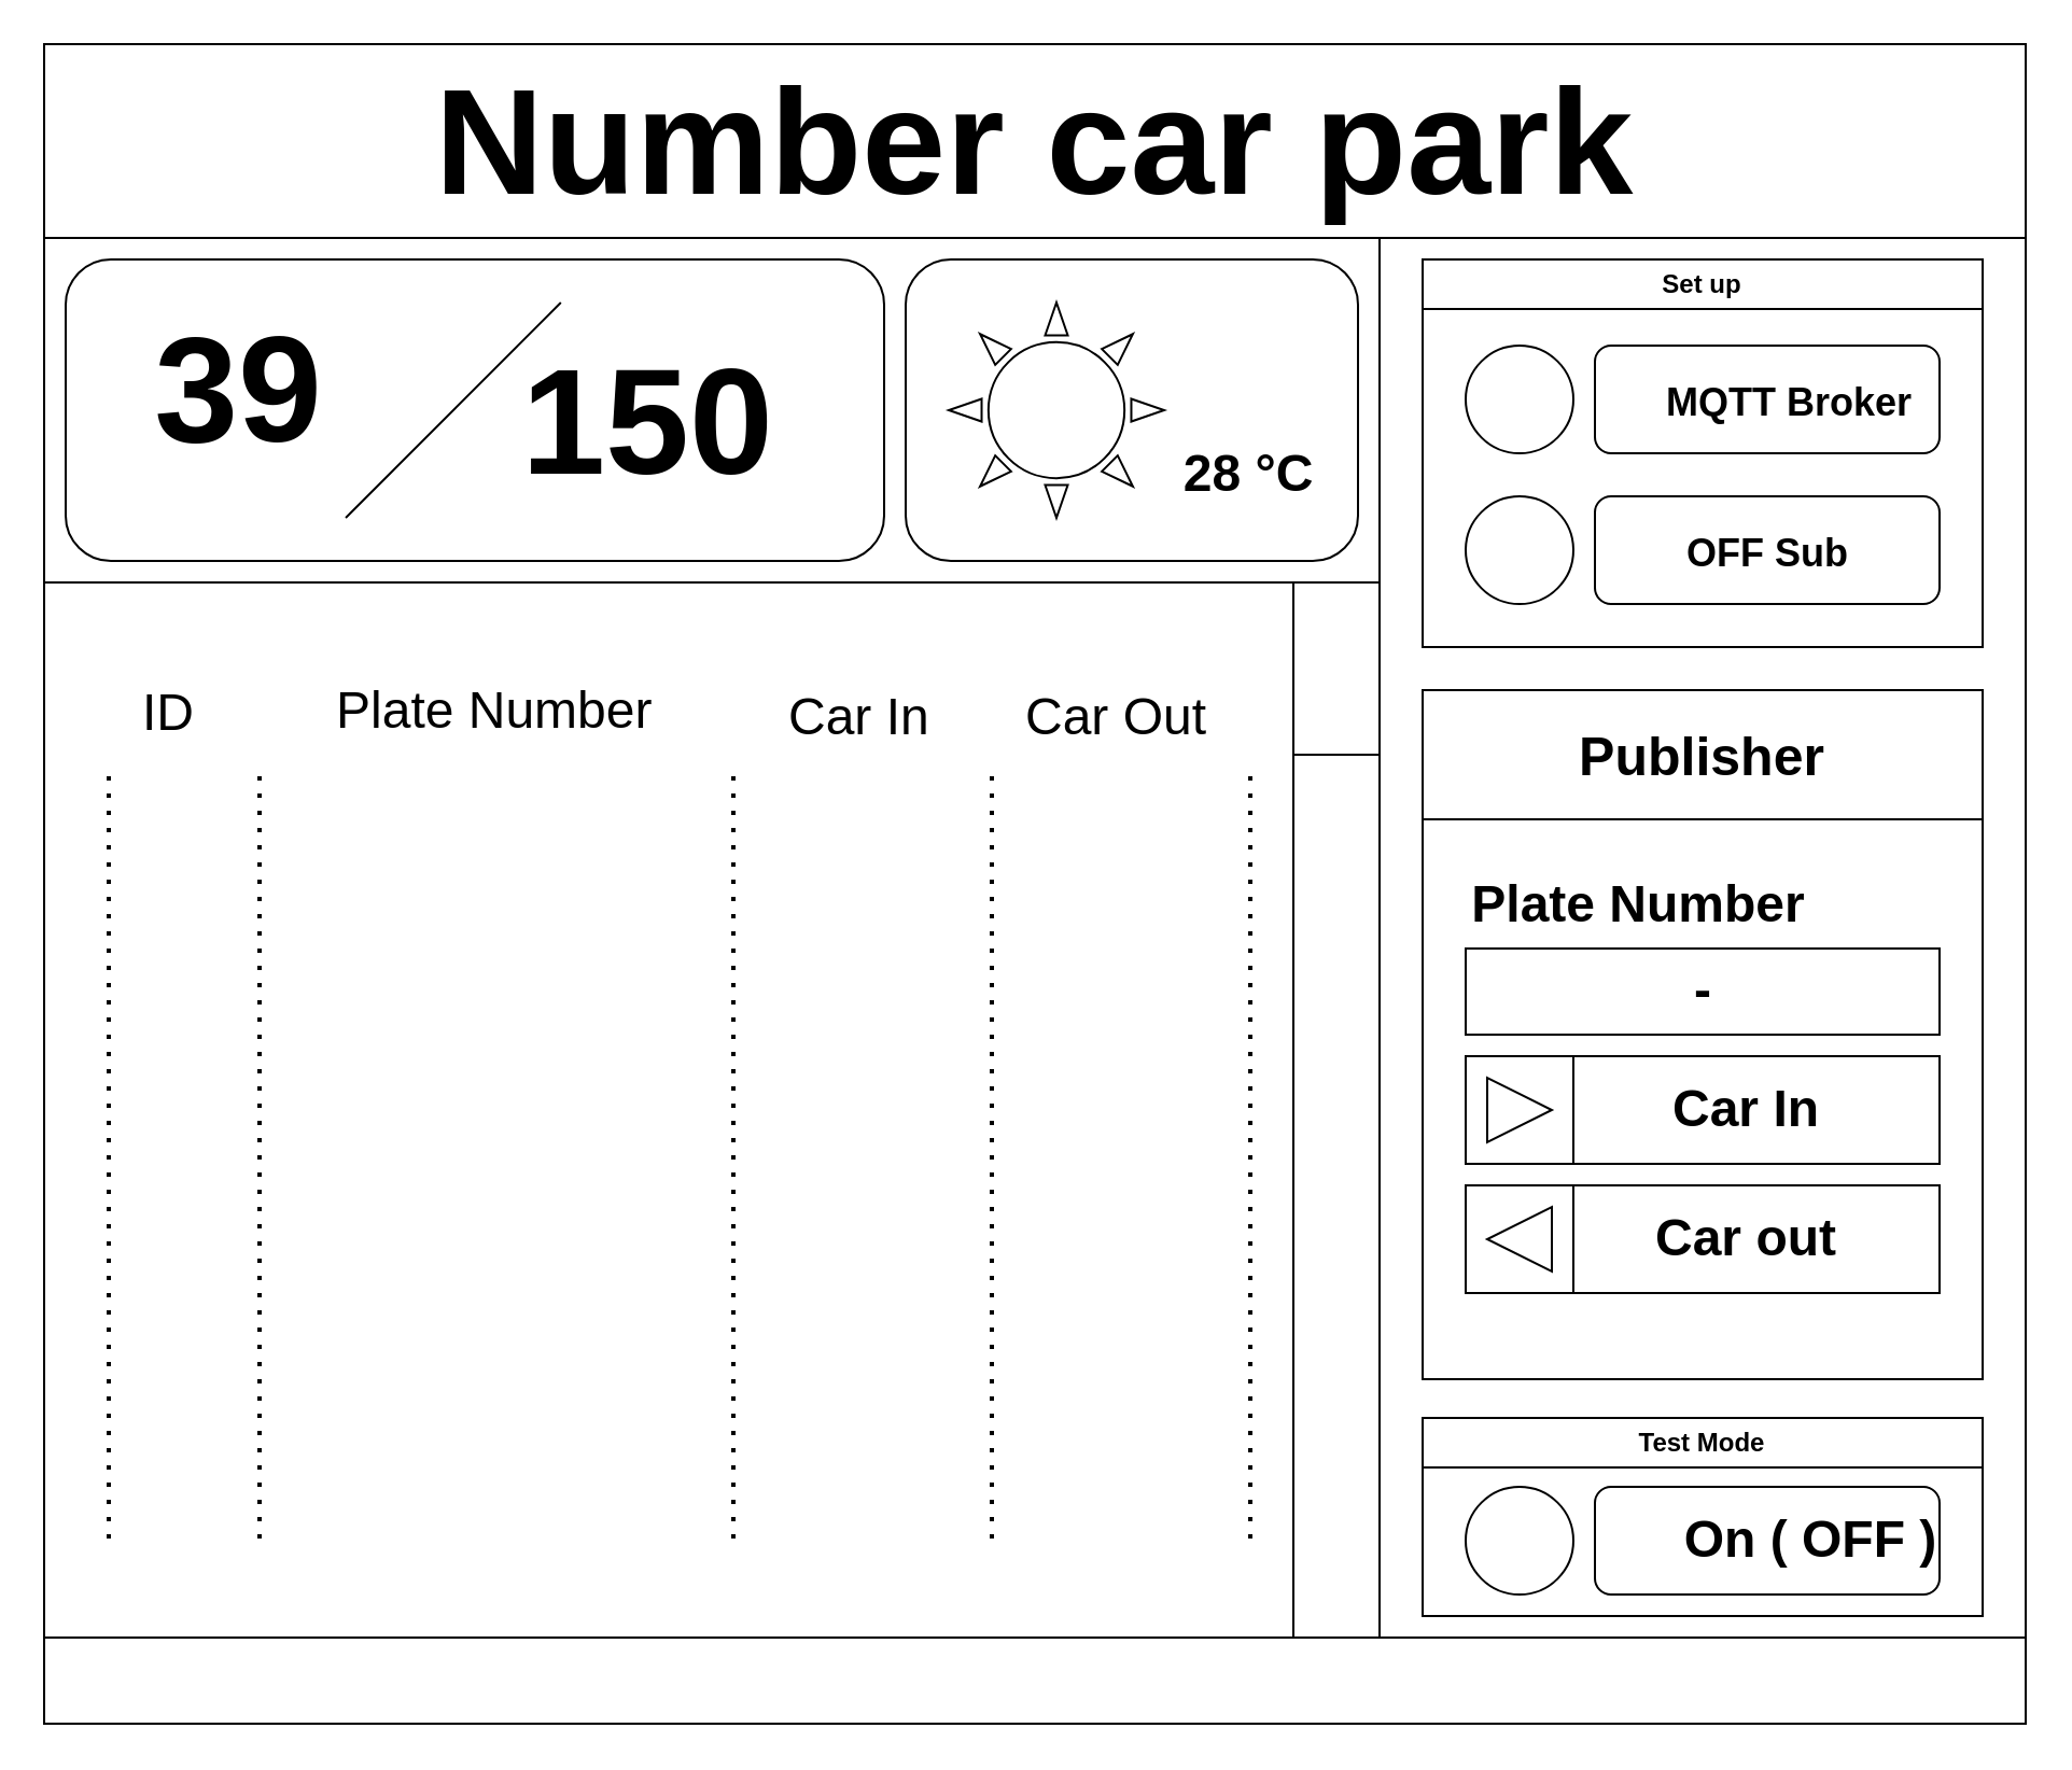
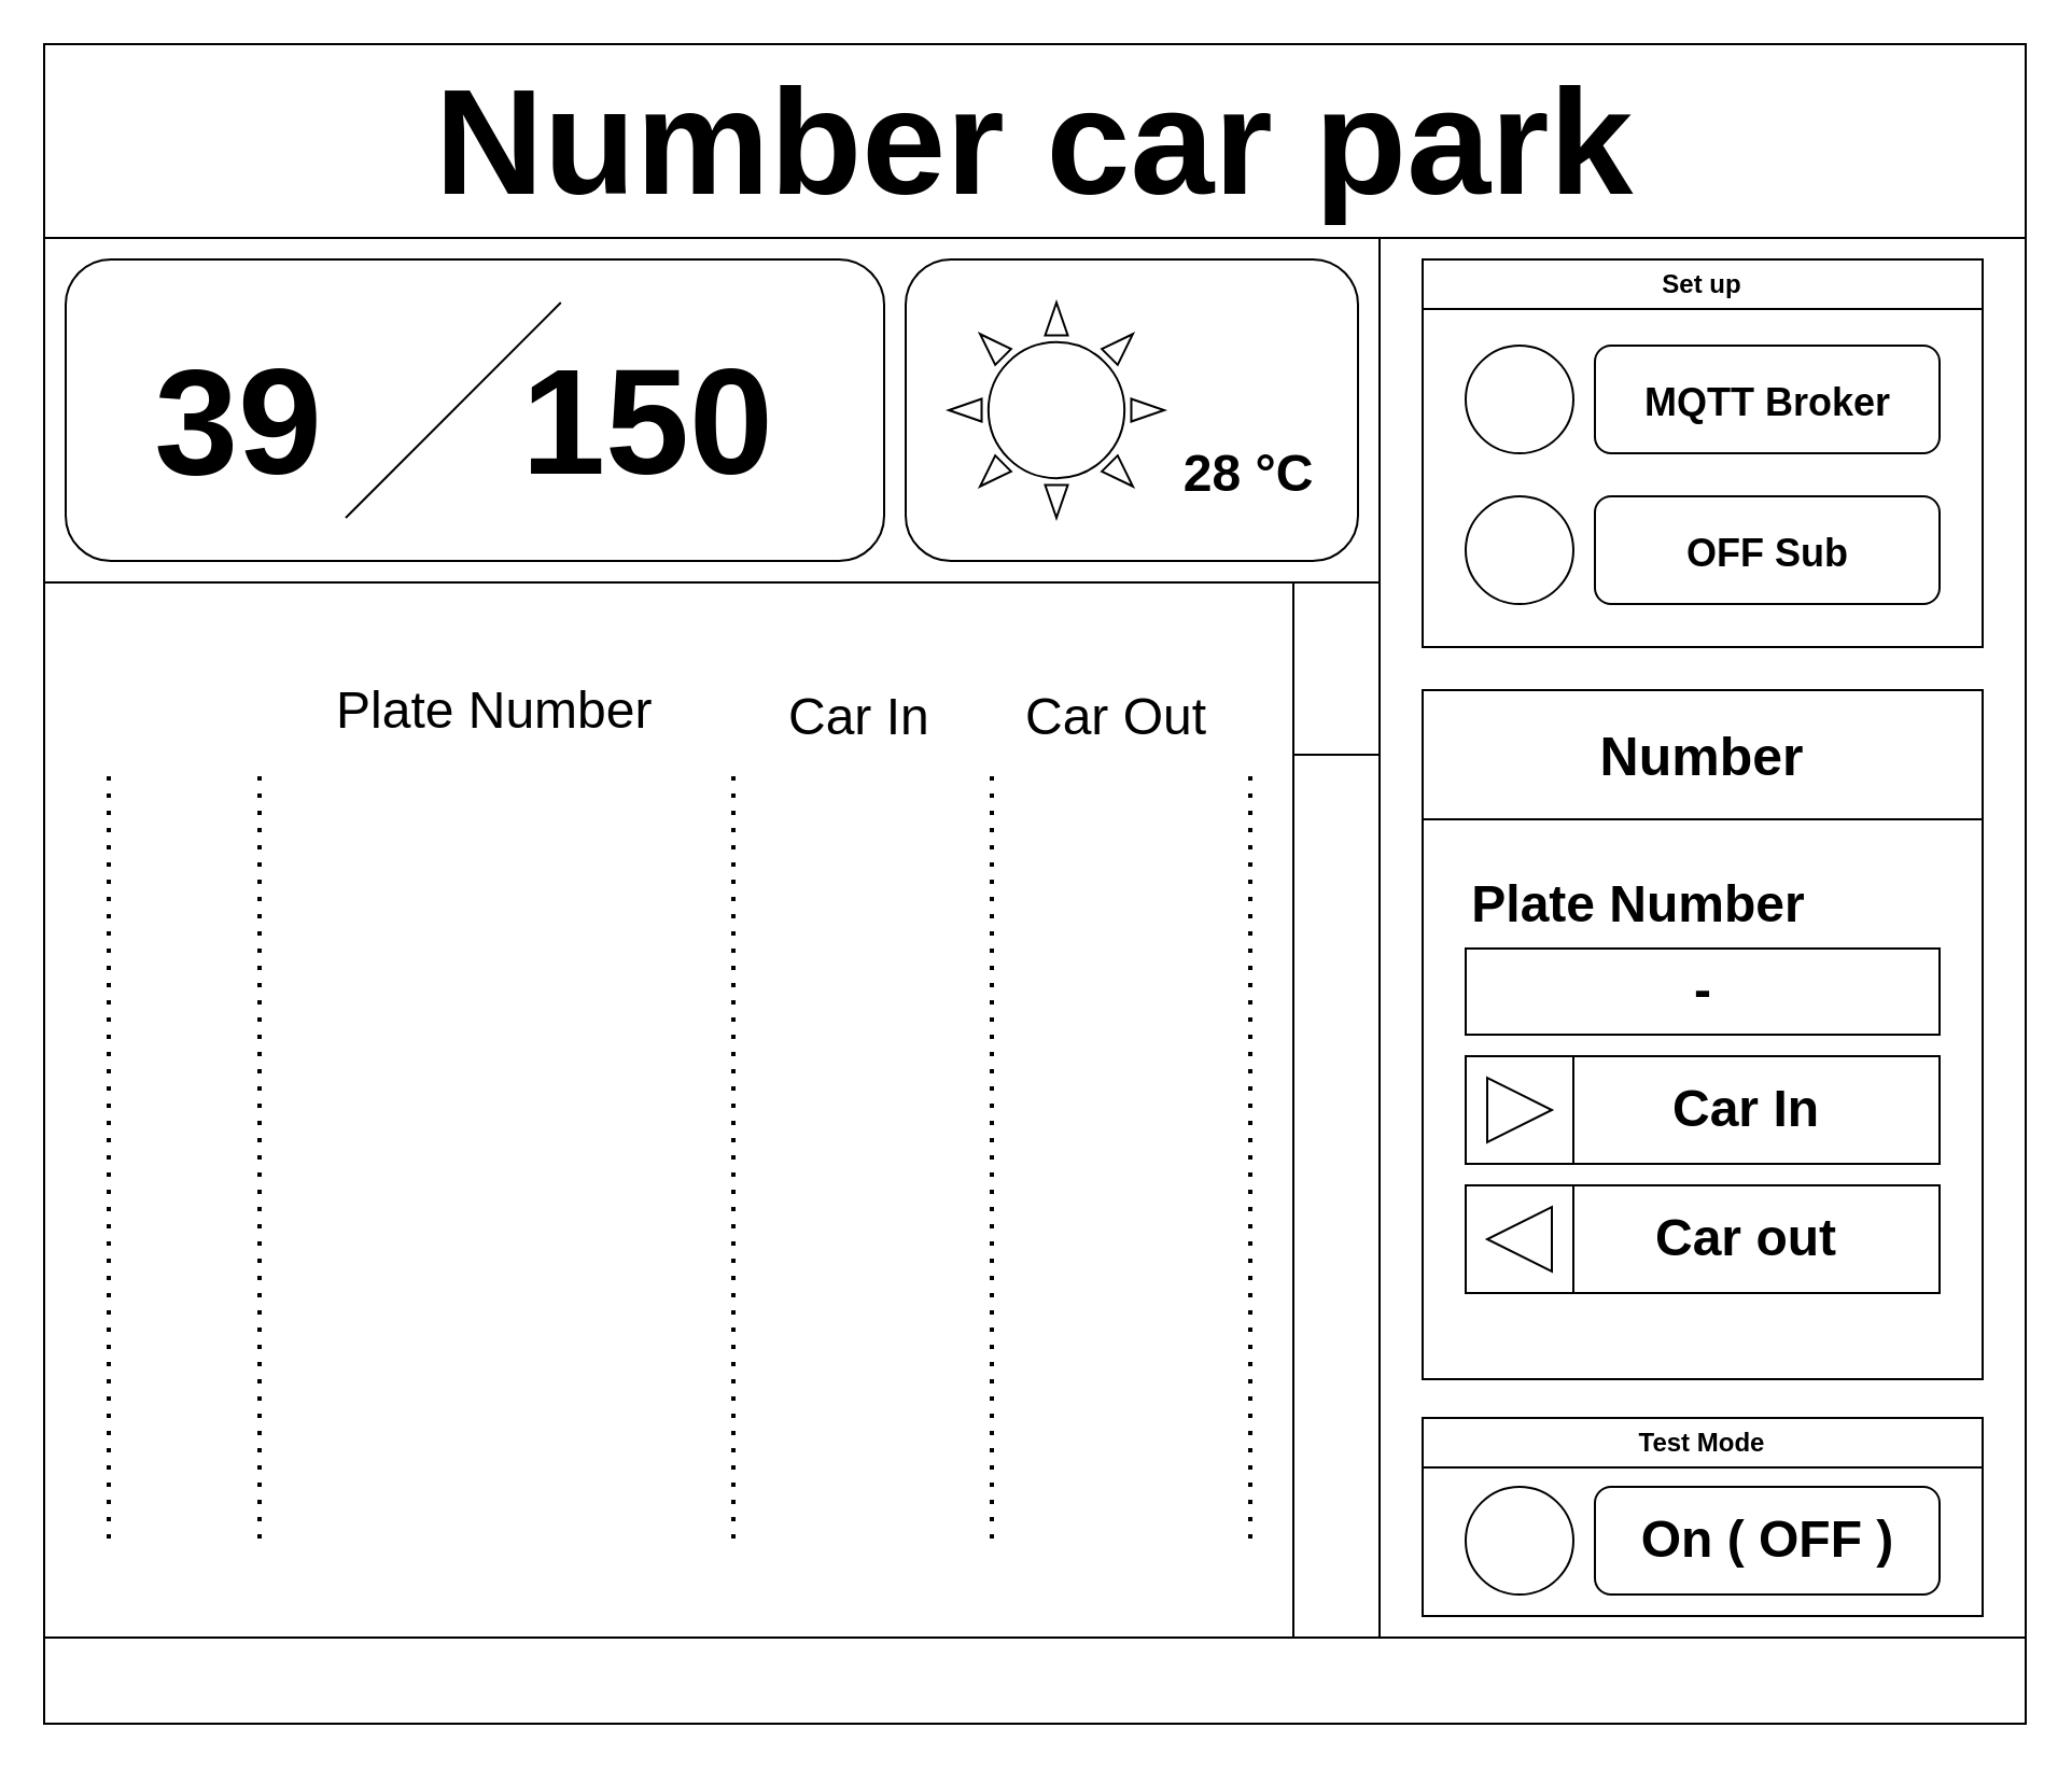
- <mxCell id="42" value="&lt;font style=&quot;font-size: 70px;&quot;&gt;39&lt;/font&gt;" style="text;strokeColor=none;fillColor=none;html=1;fontSize=70;fontStyle=1;verticalAlign=middle;align=center;" parent="2" vertex="1"><mxGeometry x="40" y="140" width="100" height="40" as="geometry" /></mxCell>
+ <mxCell id="42" value="&lt;font style=&quot;font-size: 70px;&quot;&gt;39&lt;/font&gt;" style="text;strokeColor=none;fillColor=none;html=1;fontSize=70;fontStyle=1;verticalAlign=middle;align=center;" parent="2" vertex="1"><mxGeometry x="40" y="155" width="100" height="40" as="geometry" /></mxCell>
- <mxCell id="13" value="&lt;font style=&quot;font-size: 18px;&quot;&gt;MQTT Broker&lt;br&gt;&lt;/font&gt;" style="text;strokeColor=none;fillColor=none;html=1;fontSize=24;fontStyle=1;verticalAlign=middle;align=center;" parent="8" vertex="1"><mxGeometry x="120" y="45" width="100" height="40" as="geometry" /></mxCell>
+ <mxCell id="13" value="&lt;font style=&quot;font-size: 18px;&quot;&gt;MQTT Broker&lt;br&gt;&lt;/font&gt;" style="text;strokeColor=none;fillColor=none;html=1;fontSize=24;fontStyle=1;verticalAlign=middle;align=center;" parent="8" vertex="1"><mxGeometry x="110" y="45" width="100" height="40" as="geometry" /></mxCell>
- <mxCell id="32" value="&lt;font style=&quot;font-size: 24px;&quot;&gt;ID&lt;/font&gt;" style="text;strokeColor=none;fillColor=none;spacingLeft=4;spacingRight=4;overflow=hidden;rotatable=0;points=[[0,0.5],[1,0.5]];portConstraint=eastwest;fontSize=27;whiteSpace=wrap;html=1;verticalAlign=middle;" parent="2" vertex="1"><mxGeometry x="40" y="290" width="60" height="40" as="geometry" /></mxCell>
- <mxCell id="16" value="&lt;font style=&quot;font-size: 25px;&quot;&gt;Publisher&lt;/font&gt;" style="swimlane;whiteSpace=wrap;html=1;startSize=60;" parent="2" vertex="1"><mxGeometry x="640" y="300" width="260" height="320" as="geometry" /></mxCell>
+ <mxCell id="16" value="&lt;font style=&quot;font-size: 25px;&quot;&gt;Number&lt;/font&gt;" style="swimlane;whiteSpace=wrap;html=1;startSize=60;" parent="2" vertex="1"><mxGeometry x="640" y="300" width="260" height="320" as="geometry" /></mxCell>
- <mxCell id="31" value="On ( OFF )" style="text;strokeColor=none;fillColor=none;html=1;fontSize=24;fontStyle=1;verticalAlign=middle;align=center;" parent="28" vertex="1"><mxGeometry x="130" y="37" width="100" height="40" as="geometry" /></mxCell>
+ <mxCell id="31" value="On ( OFF )" style="text;strokeColor=none;fillColor=none;html=1;fontSize=24;fontStyle=1;verticalAlign=middle;align=center;" parent="28" vertex="1"><mxGeometry x="110" y="37" width="100" height="40" as="geometry" /></mxCell>
